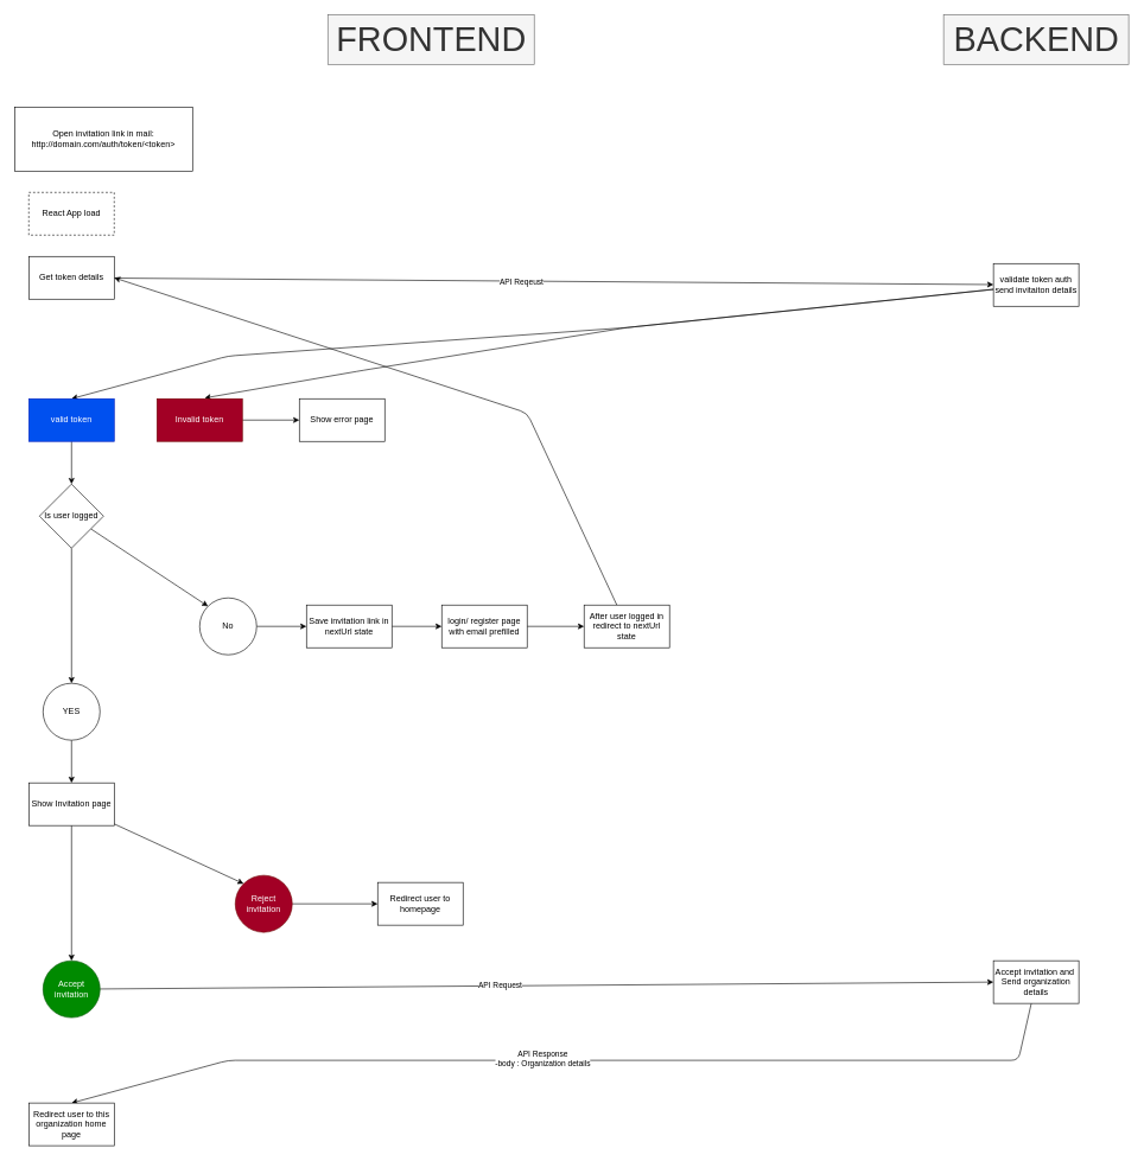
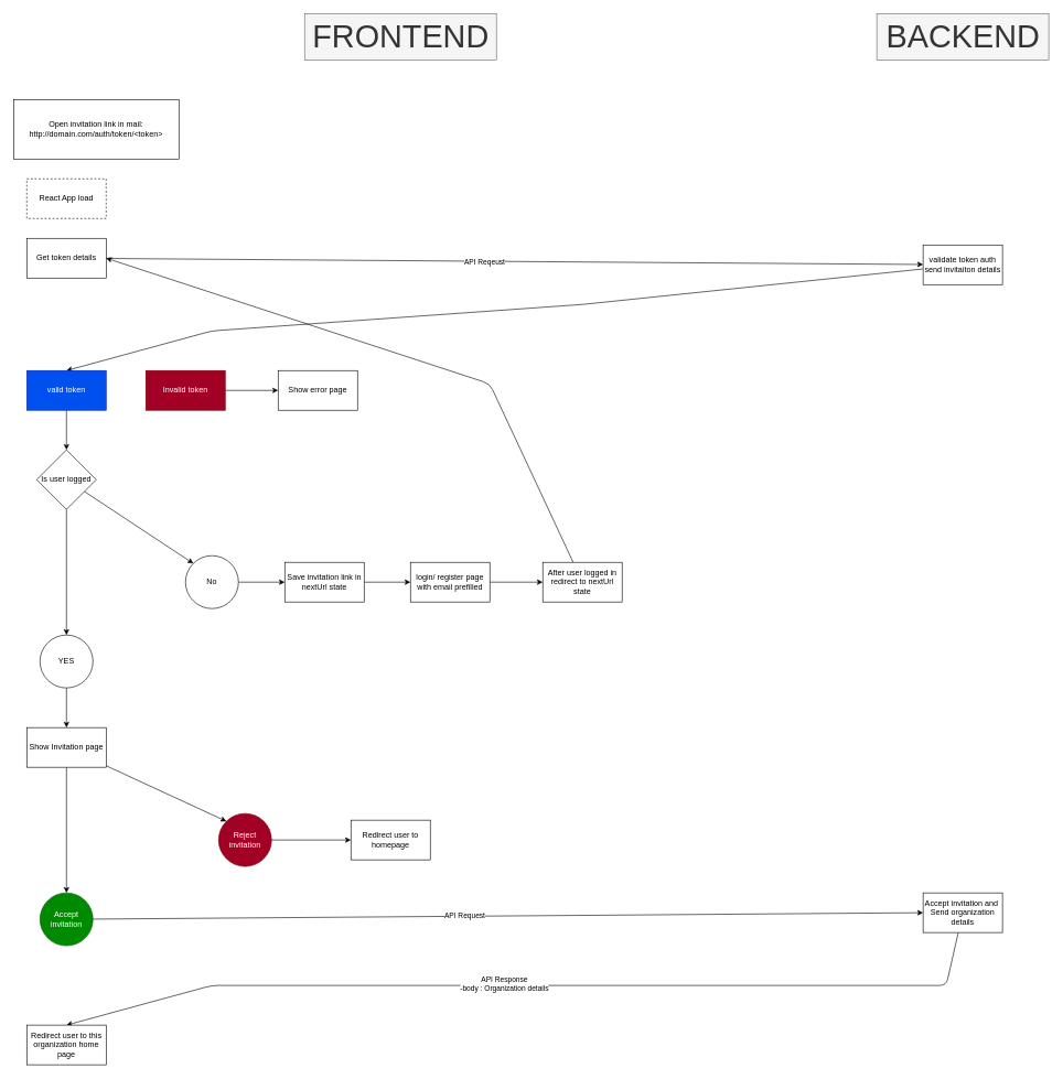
- <mxCell id="8" style="edgeStyle=none;html=1;entryX=0.558;entryY=-0.017;entryDx=0;entryDy=0;entryPerimeter=0;" edge="1" parent="1" source="9" target="11"><mxGeometry relative="1" as="geometry"><Array as="points"><mxPoint x="880" y="460" /><mxPoint x="510" y="520" /></Array></mxGeometry></mxCell>
